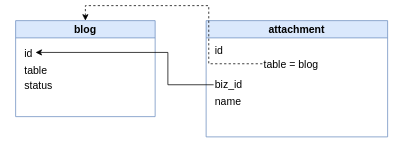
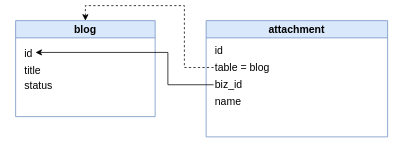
- <mxCell id="8" value="table = blog" style="text;html=1;align=left;verticalAlign=middle;resizable=0;points=[];autosize=1;strokeColor=none;fillColor=none;fontSize=14;flipH=0;spacingRight=-5;" parent="6" vertex="1"><mxGeometry x="75" y="47" width="78" height="21" as="geometry" /></mxCell>
+ <mxCell id="8" value="table = blog" style="text;html=1;align=left;verticalAlign=middle;resizable=0;points=[];autosize=1;strokeColor=none;fillColor=none;fontSize=14;flipH=0;spacingRight=-5;" parent="6" vertex="1"><mxGeometry x="10" y="52" width="78" height="21" as="geometry" /></mxCell>
- <mxCell id="4" value="table" style="text;html=1;align=left;verticalAlign=middle;resizable=0;points=[];autosize=1;strokeColor=none;fillColor=none;fontSize=14;flipH=0;" parent="2" vertex="1"><mxGeometry x="10" y="56" width="32" height="21" as="geometry" /></mxCell>
+ <mxCell id="4" value="title" style="text;html=1;align=left;verticalAlign=middle;resizable=0;points=[];autosize=1;strokeColor=none;fillColor=none;fontSize=14;flipH=0;" parent="2" vertex="1"><mxGeometry x="10" y="56" width="32" height="21" as="geometry" /></mxCell>
